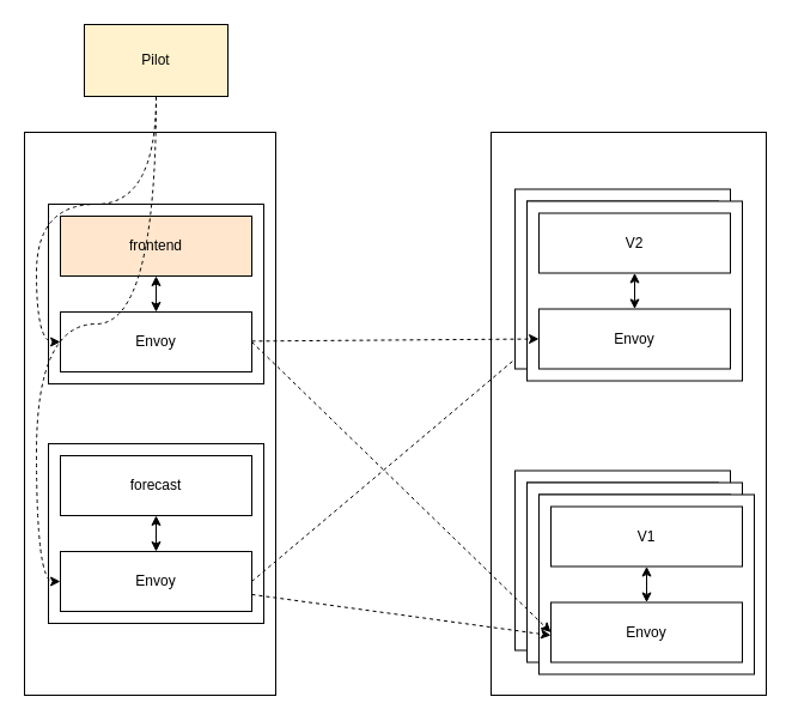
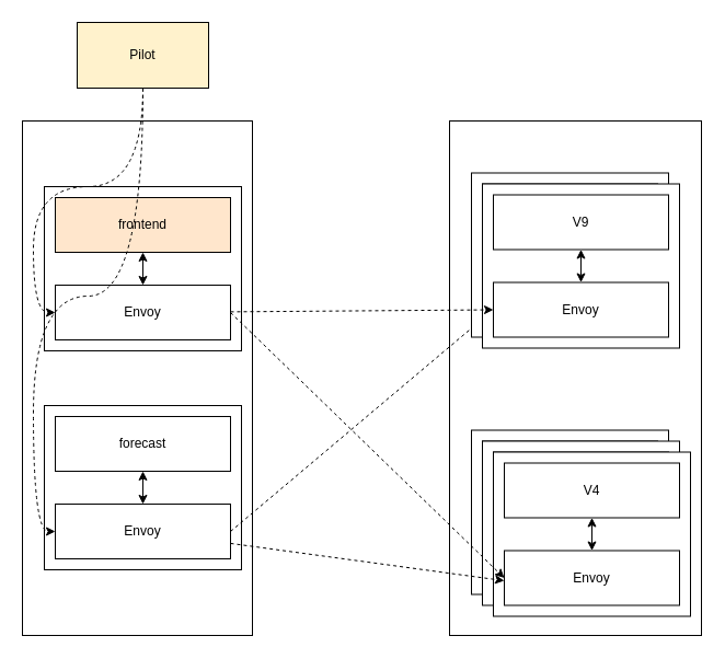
- <mxCell id="33" value="V2" style="rounded=0;whiteSpace=wrap;html=1;" vertex="1" parent="1"><mxGeometry x="450" y="177.5" width="160" height="50" as="geometry" /></mxCell>
+ <mxCell id="33" value="V9" style="rounded=0;whiteSpace=wrap;html=1;" vertex="1" parent="1"><mxGeometry x="450" y="177.5" width="160" height="50" as="geometry" /></mxCell>
- <mxCell id="25" value="V1" style="rounded=0;whiteSpace=wrap;html=1;" vertex="1" parent="1"><mxGeometry x="460" y="422.5" width="160" height="50" as="geometry" /></mxCell>
+ <mxCell id="25" value="V4" style="rounded=0;whiteSpace=wrap;html=1;" vertex="1" parent="1"><mxGeometry x="460" y="422.5" width="160" height="50" as="geometry" /></mxCell>
